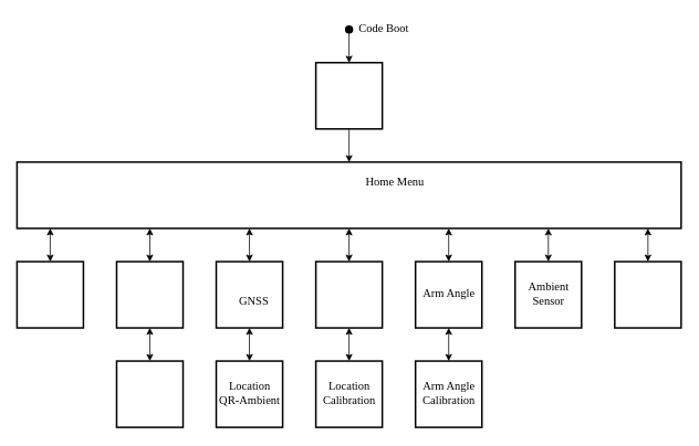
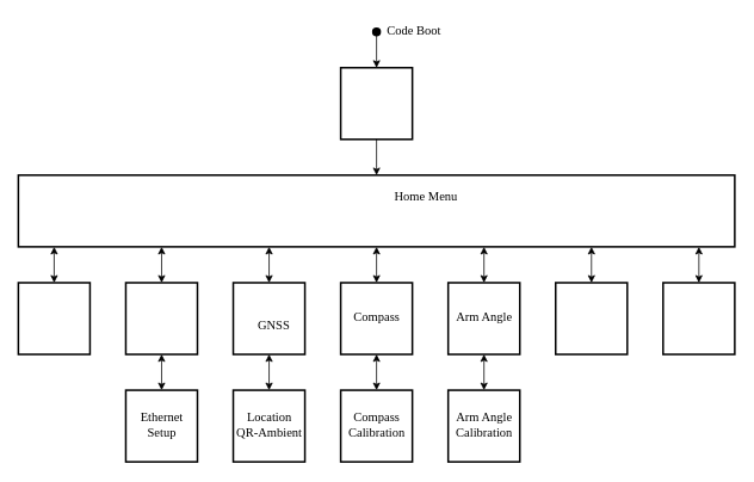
+ <mxCell id="14" value="&lt;font face=&quot;CMU Serif&quot;&gt;&lt;span style=&quot;font-size: 14px;&quot;&gt;Compass&lt;br&gt;&lt;/span&gt;&lt;/font&gt;" style="text;html=1;align=center;verticalAlign=middle;resizable=0;points=[];autosize=1;strokeColor=none;fillColor=none;" vertex="1" parent="1"><mxGeometry x="380" y="338.78" width="80" height="30" as="geometry" /></mxCell>
- <mxCell id="22" value="&lt;font face=&quot;CMU Serif&quot;&gt;&lt;span style=&quot;font-size: 14px;&quot;&gt;Ambient&lt;br&gt;Sensor&lt;br&gt;&lt;/span&gt;&lt;/font&gt;" style="text;html=1;align=center;verticalAlign=middle;resizable=0;points=[];autosize=1;strokeColor=none;fillColor=none;" vertex="1" parent="1"><mxGeometry x="620" y="328.78" width="80" height="50" as="geometry" /></mxCell>
+ <mxCell id="8" value="&lt;font face=&quot;CMU Serif&quot;&gt;&lt;span style=&quot;font-size: 14px;&quot;&gt;Ethernet&lt;br&gt;Setup&lt;br&gt;&lt;/span&gt;&lt;/font&gt;" style="text;html=1;align=center;verticalAlign=middle;resizable=0;points=[];autosize=1;strokeColor=none;fillColor=none;" vertex="1" parent="1"><mxGeometry x="140" y="448.78" width="80" height="50" as="geometry" /></mxCell>
- <mxCell id="16" value="&lt;font face=&quot;CMU Serif&quot;&gt;&lt;span style=&quot;font-size: 14px;&quot;&gt;Location&lt;br&gt;Calibration&lt;br&gt;&lt;/span&gt;&lt;/font&gt;" style="text;html=1;align=center;verticalAlign=middle;resizable=0;points=[];autosize=1;strokeColor=none;fillColor=none;" vertex="1" parent="1"><mxGeometry x="375" y="448.78" width="90" height="50" as="geometry" /></mxCell>
+ <mxCell id="16" value="&lt;font face=&quot;CMU Serif&quot;&gt;&lt;span style=&quot;font-size: 14px;&quot;&gt;Compass&lt;br&gt;Calibration&lt;br&gt;&lt;/span&gt;&lt;/font&gt;" style="text;html=1;align=center;verticalAlign=middle;resizable=0;points=[];autosize=1;strokeColor=none;fillColor=none;" vertex="1" parent="1"><mxGeometry x="375" y="448.78" width="90" height="50" as="geometry" /></mxCell>
